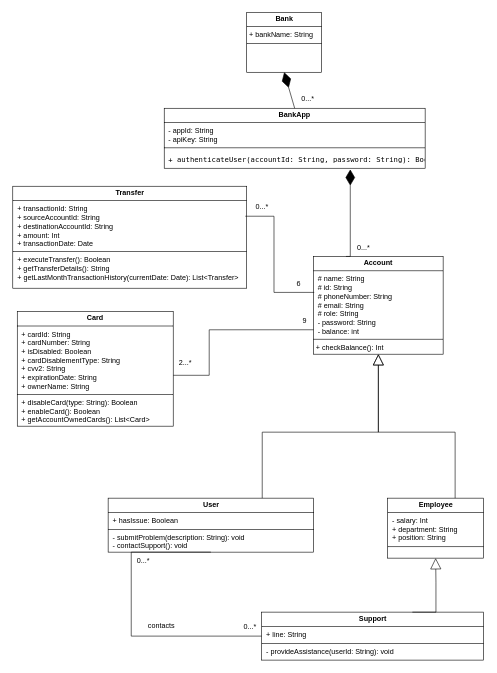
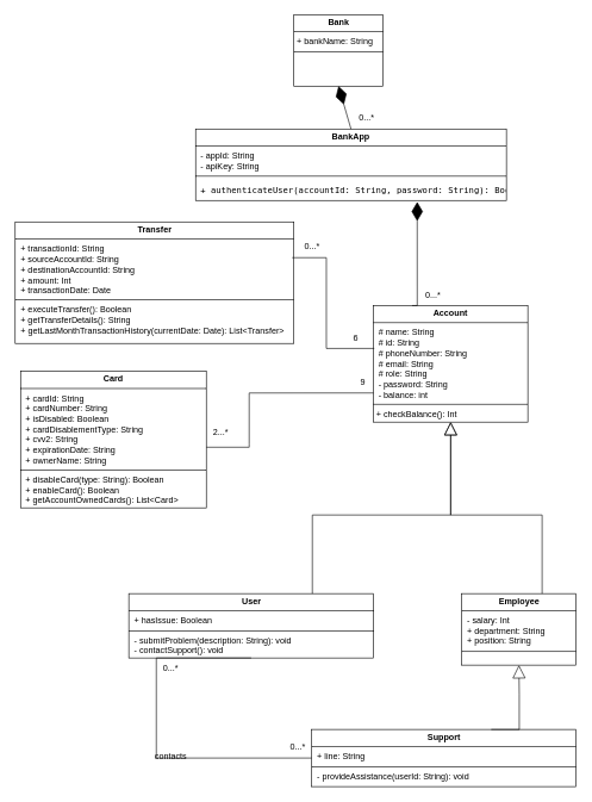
- <mxCell id="26" value="contacts" style="text;html=1;align=center;verticalAlign=middle;resizable=0;points=[];autosize=1;strokeColor=none;fillColor=none;" vertex="1" parent="1"><mxGeometry x="233" y="1028" width="70" height="30" as="geometry" /></mxCell>
+ <mxCell id="26" value="contacts" style="text;html=1;align=center;verticalAlign=middle;resizable=0;points=[];autosize=1;strokeColor=none;fillColor=none;" vertex="1" parent="1"><mxGeometry x="203" y="1043" width="70" height="30" as="geometry" /></mxCell>
